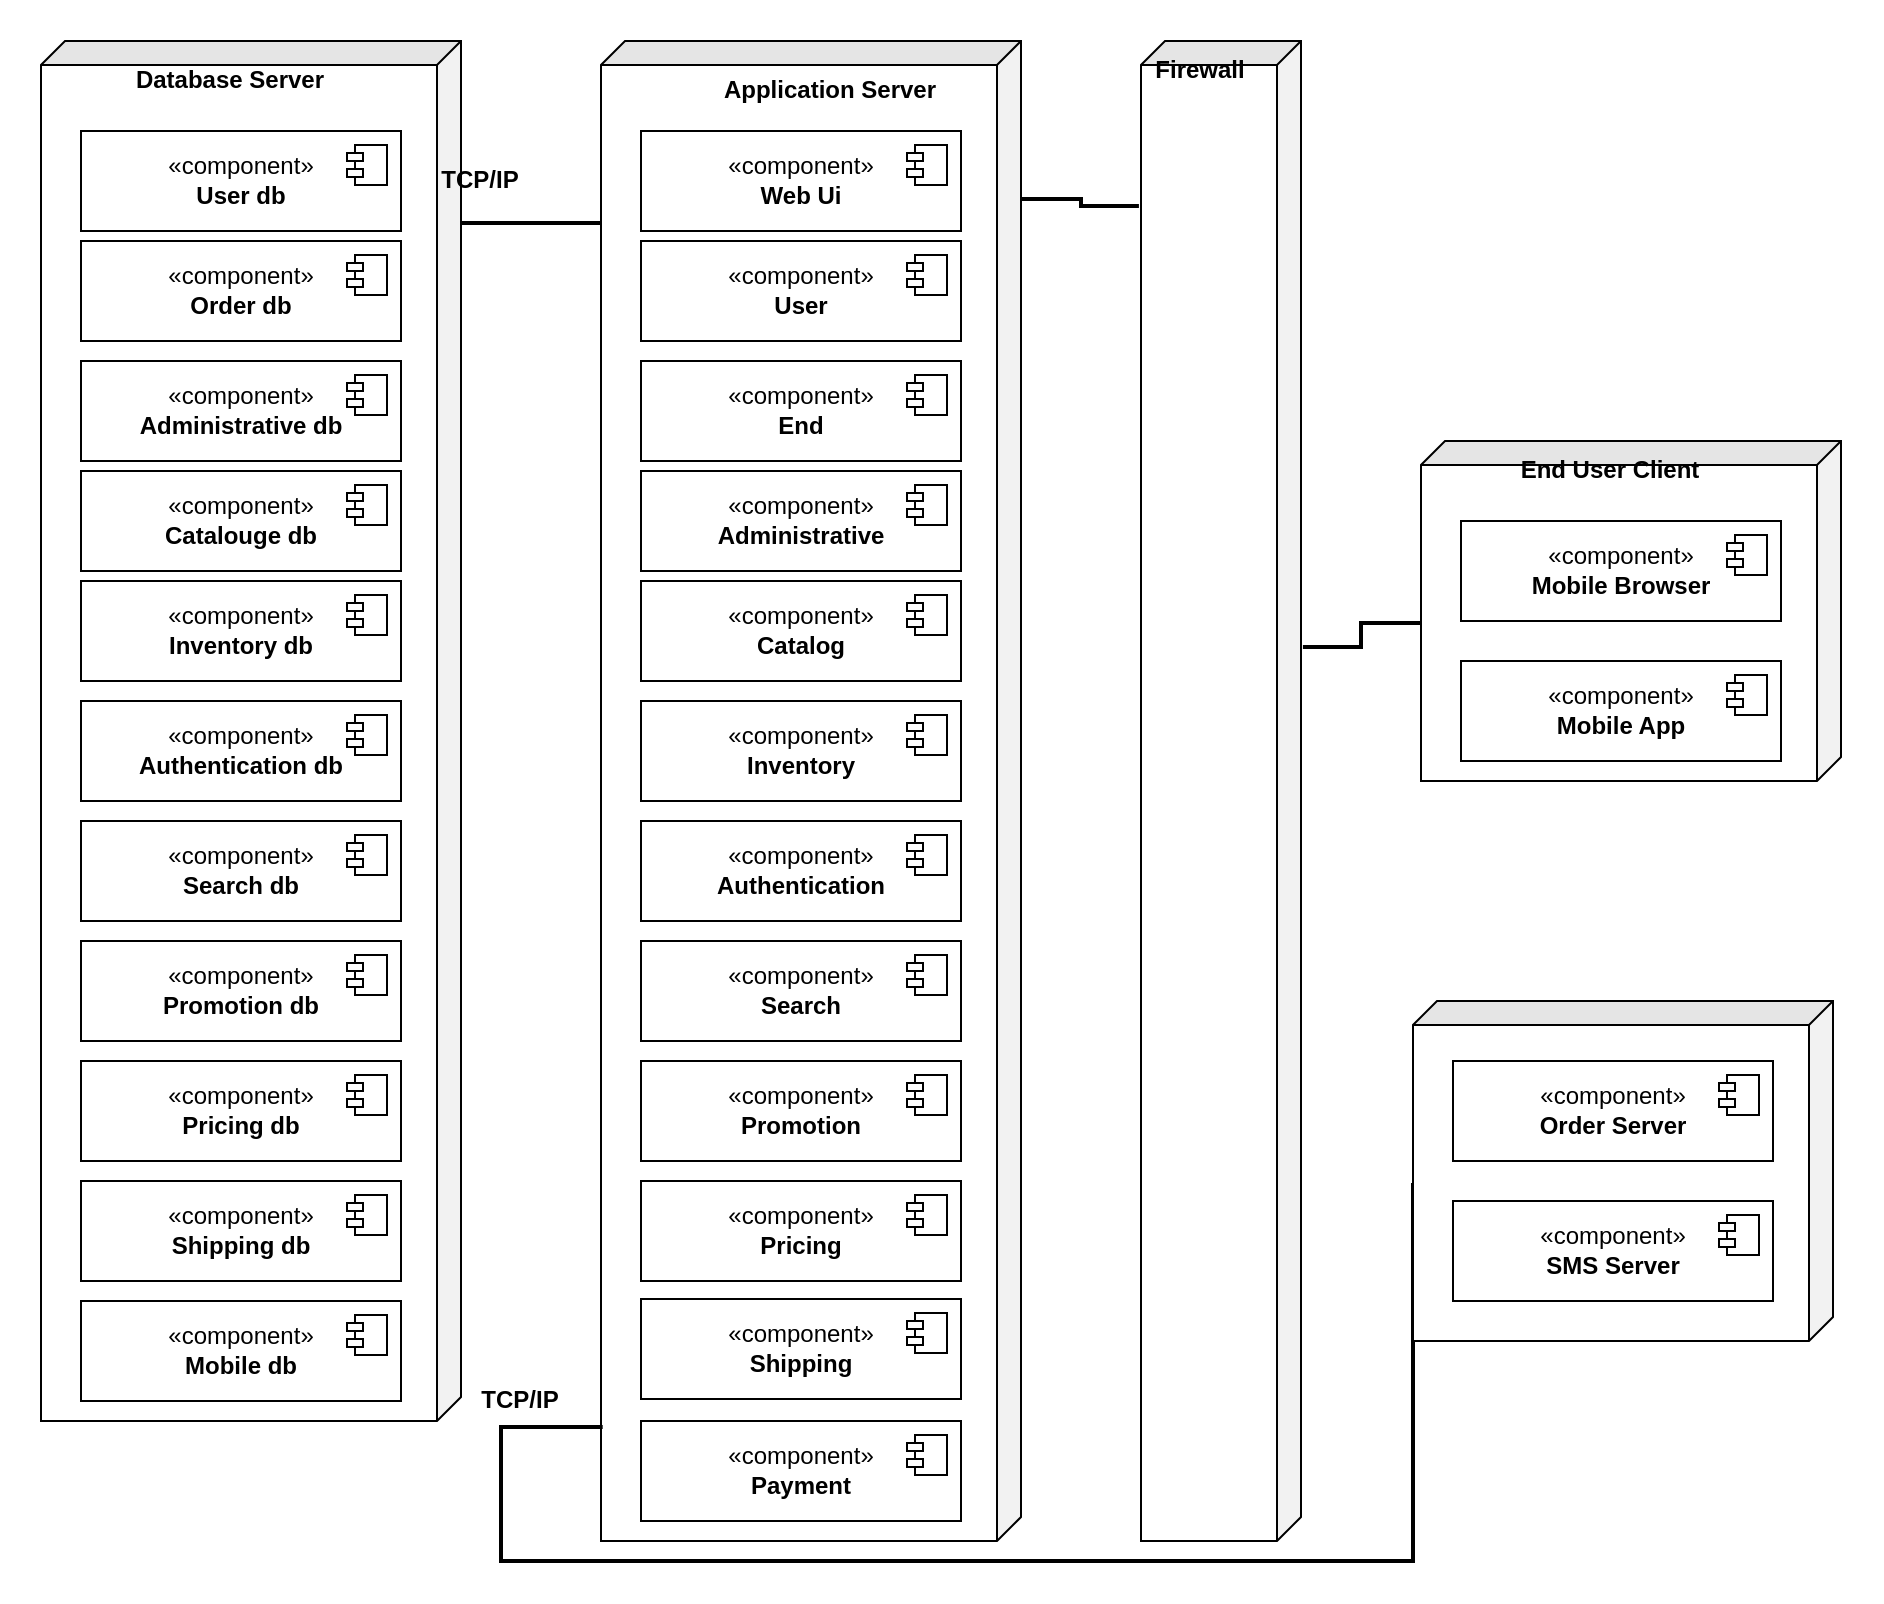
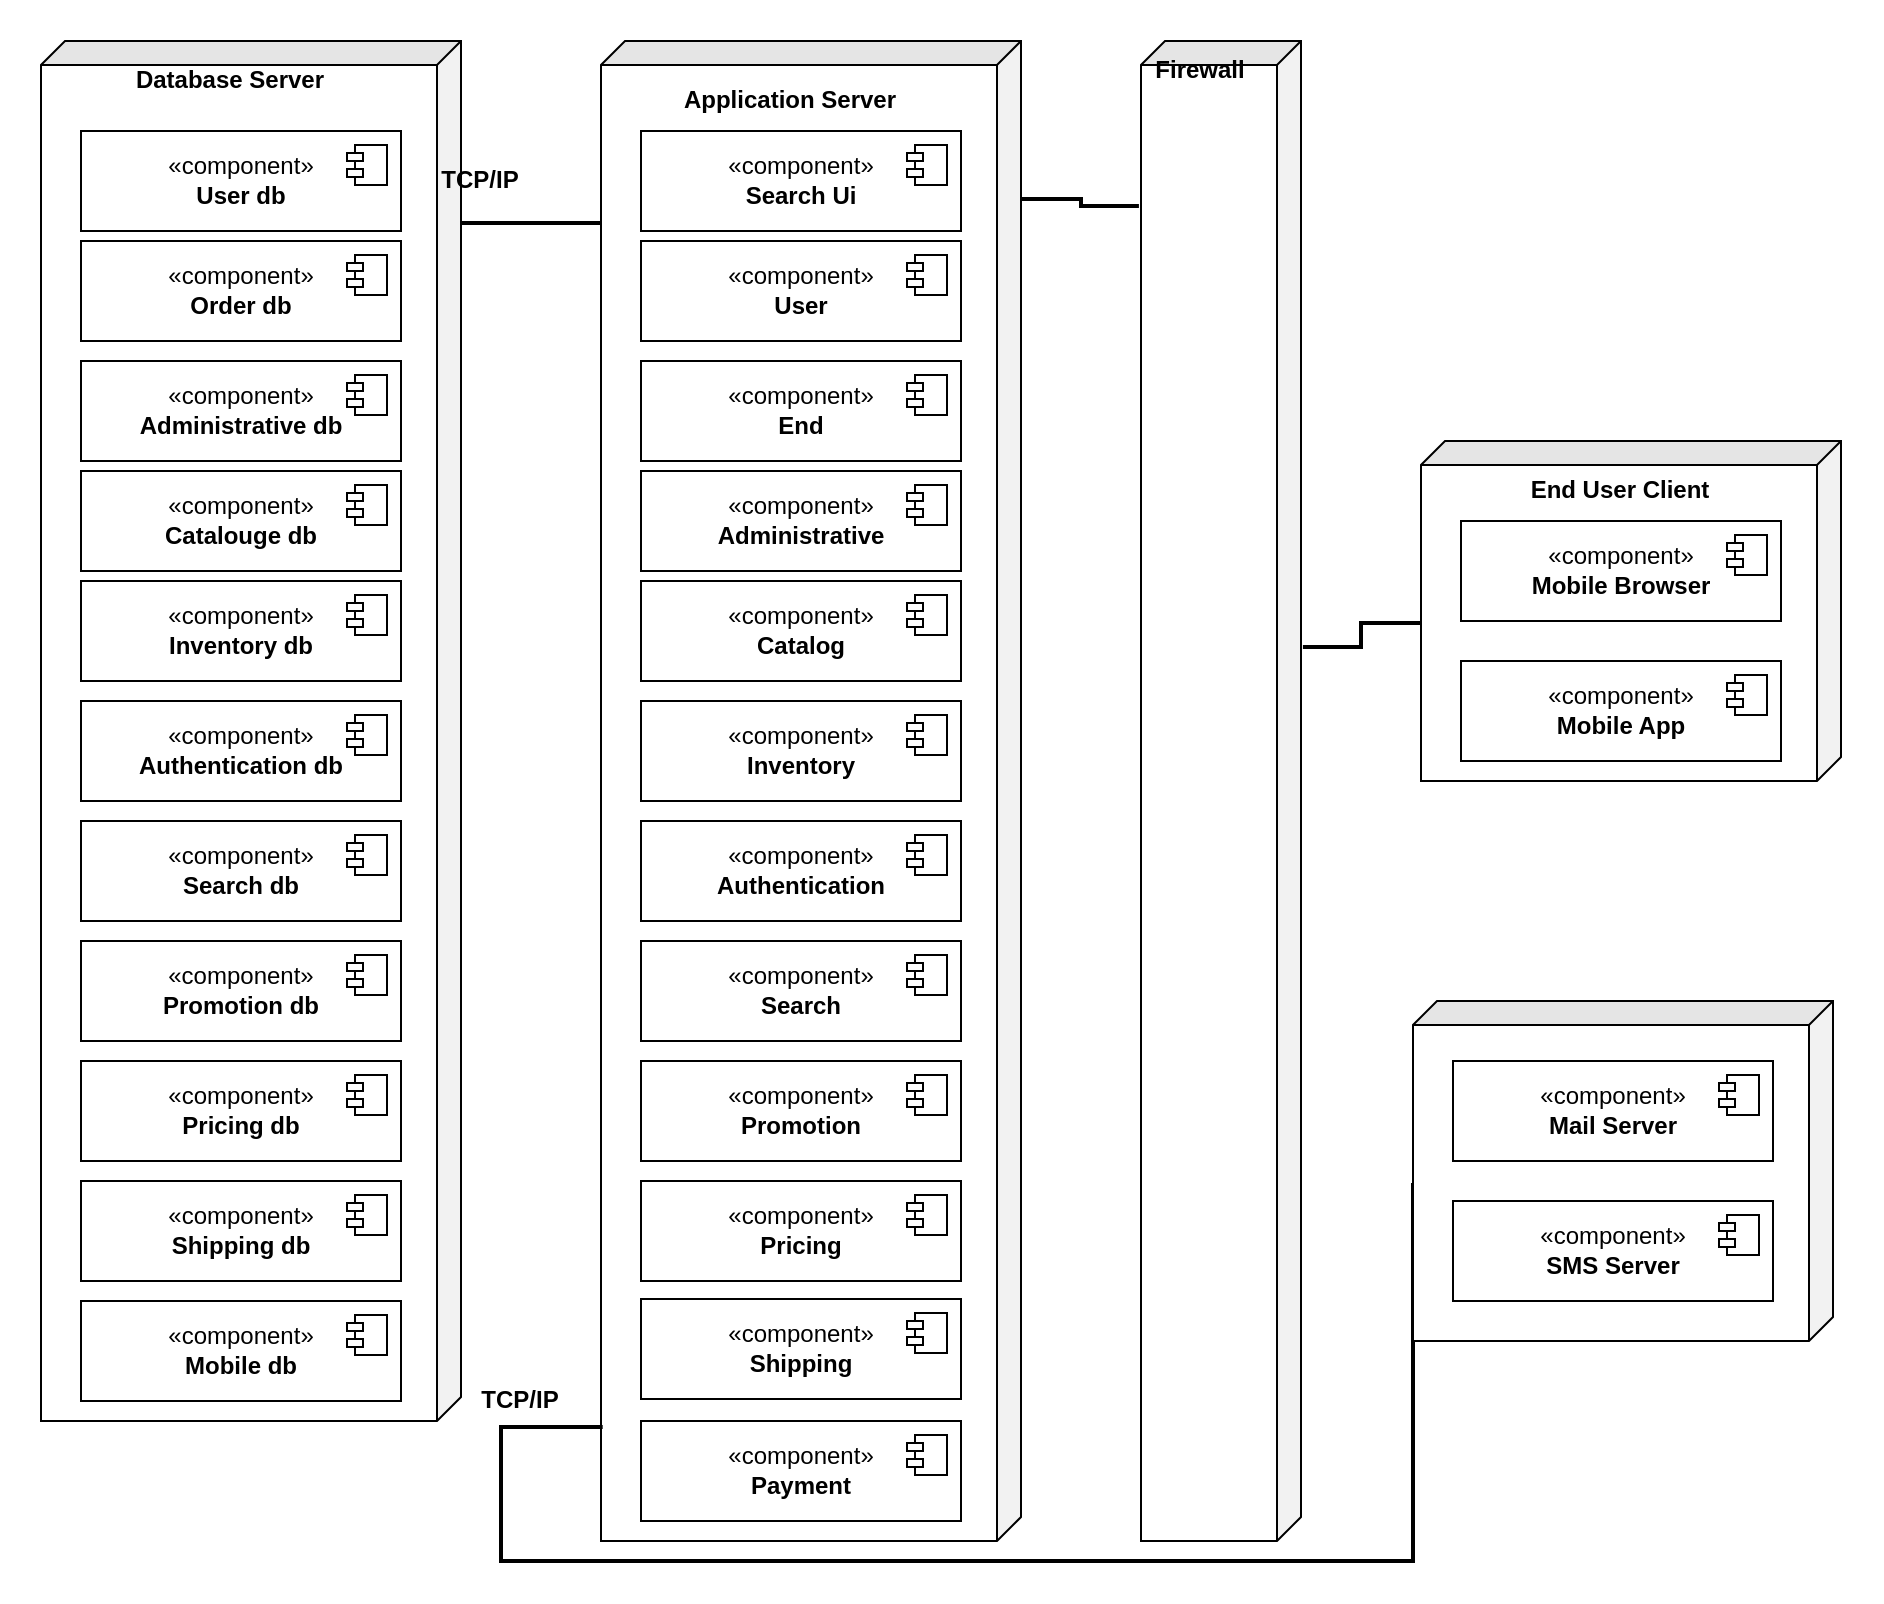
- <mxCell id="17" value="Application Server" style="text;html=1;strokeColor=none;fillColor=none;align=center;verticalAlign=middle;whiteSpace=wrap;rounded=0;fontStyle=1" parent="1" vertex="1"><mxGeometry x="355" y="35" width="120" height="20" as="geometry" /></mxCell>
+ <mxCell id="17" value="Application Server" style="text;html=1;strokeColor=none;fillColor=none;align=center;verticalAlign=middle;whiteSpace=wrap;rounded=0;fontStyle=1" parent="1" vertex="1"><mxGeometry x="335" y="40" width="120" height="20" as="geometry" /></mxCell>
- <mxCell id="47" value="«component»&lt;br&gt;&lt;b&gt;Web Ui&lt;/b&gt;" style="html=1;" parent="1" vertex="1"><mxGeometry x="320" y="65" width="160" height="50" as="geometry" /></mxCell>
+ <mxCell id="47" value="«component»&lt;br&gt;&lt;b&gt;Search Ui&lt;/b&gt;" style="html=1;" parent="1" vertex="1"><mxGeometry x="320" y="65" width="160" height="50" as="geometry" /></mxCell>
- <mxCell id="6" value="End User Client" style="text;html=1;strokeColor=none;fillColor=none;align=center;verticalAlign=middle;whiteSpace=wrap;rounded=0;fontStyle=1" parent="1" vertex="1"><mxGeometry x="735" y="225" width="140" height="20" as="geometry" /></mxCell>
+ <mxCell id="6" value="End User Client" style="text;html=1;strokeColor=none;fillColor=none;align=center;verticalAlign=middle;whiteSpace=wrap;rounded=0;fontStyle=1" parent="1" vertex="1"><mxGeometry x="740" y="235" width="140" height="20" as="geometry" /></mxCell>
- <mxCell id="19" value="«component»&lt;br&gt;&lt;b&gt;Order Server&lt;/b&gt;" style="html=1;" parent="1" vertex="1"><mxGeometry x="726" y="530" width="160" height="50" as="geometry" /></mxCell>
+ <mxCell id="19" value="«component»&lt;br&gt;&lt;b&gt;Mail Server&lt;/b&gt;" style="html=1;" parent="1" vertex="1"><mxGeometry x="726" y="530" width="160" height="50" as="geometry" /></mxCell>
